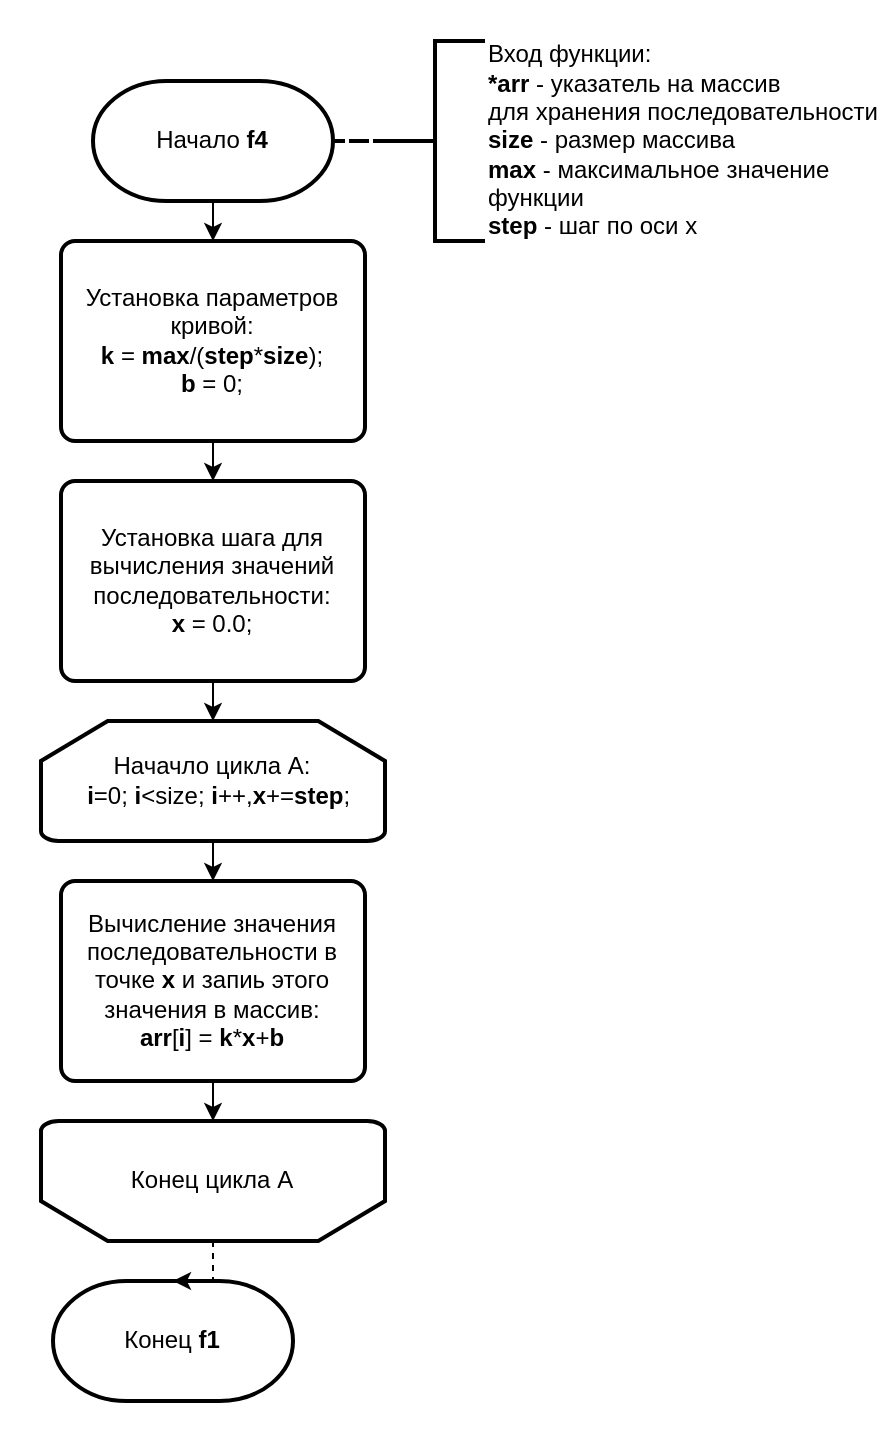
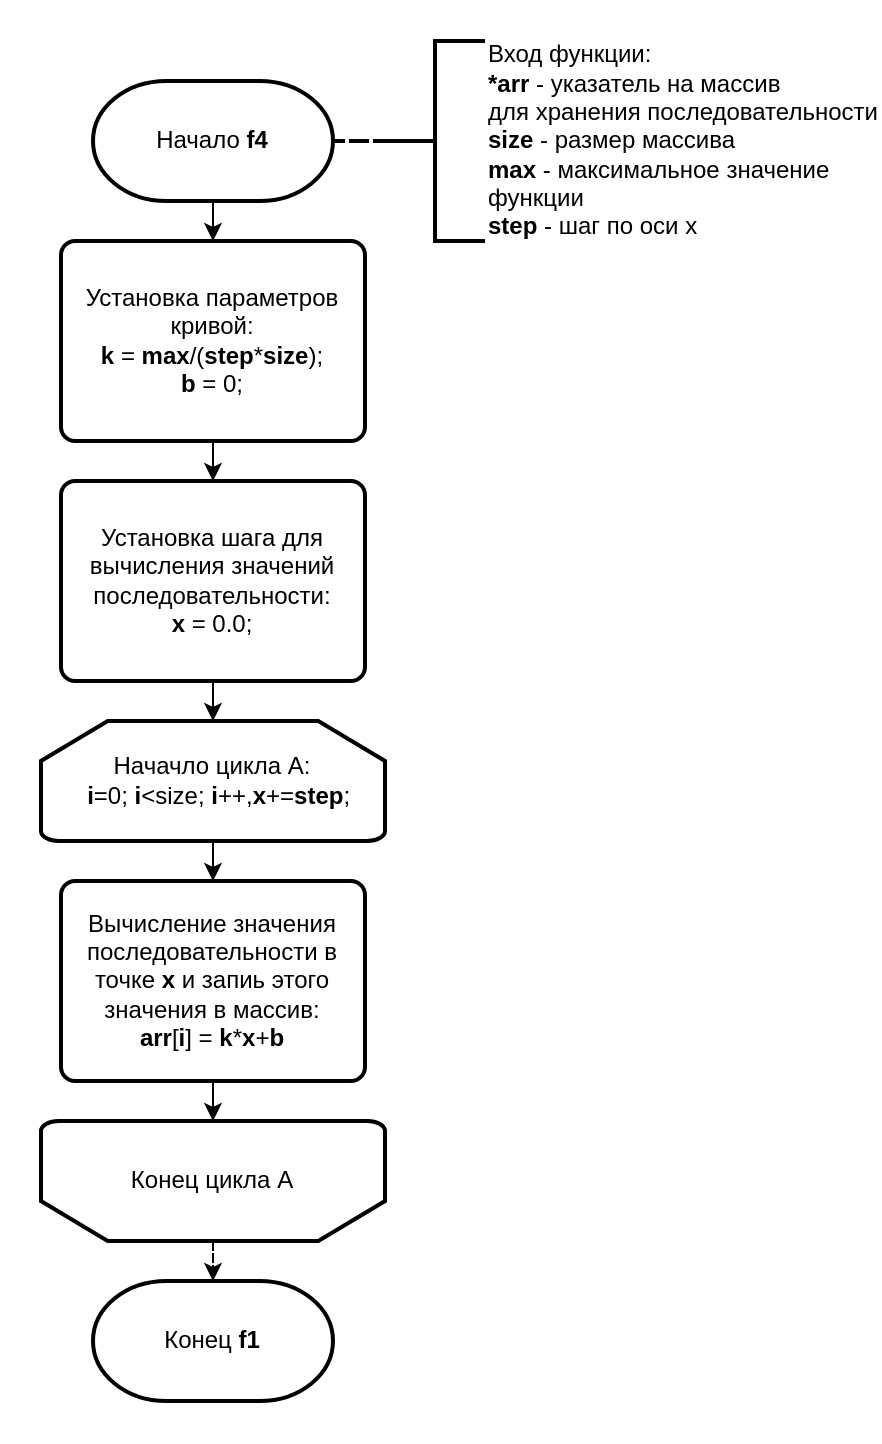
- <mxCell id="4" value="Конец&amp;nbsp;&lt;b&gt;f1&lt;br&gt;&lt;/b&gt;" style="strokeWidth=2;html=1;shape=mxgraph.flowchart.terminator;whiteSpace=wrap;" vertex="1" parent="1"><mxGeometry x="26" y="640" width="120" height="60" as="geometry" /></mxCell>
+ <mxCell id="4" value="Конец&amp;nbsp;&lt;b&gt;f1&lt;br&gt;&lt;/b&gt;" style="strokeWidth=2;html=1;shape=mxgraph.flowchart.terminator;whiteSpace=wrap;" vertex="1" parent="1"><mxGeometry x="46" y="640" width="120" height="60" as="geometry" /></mxCell>
